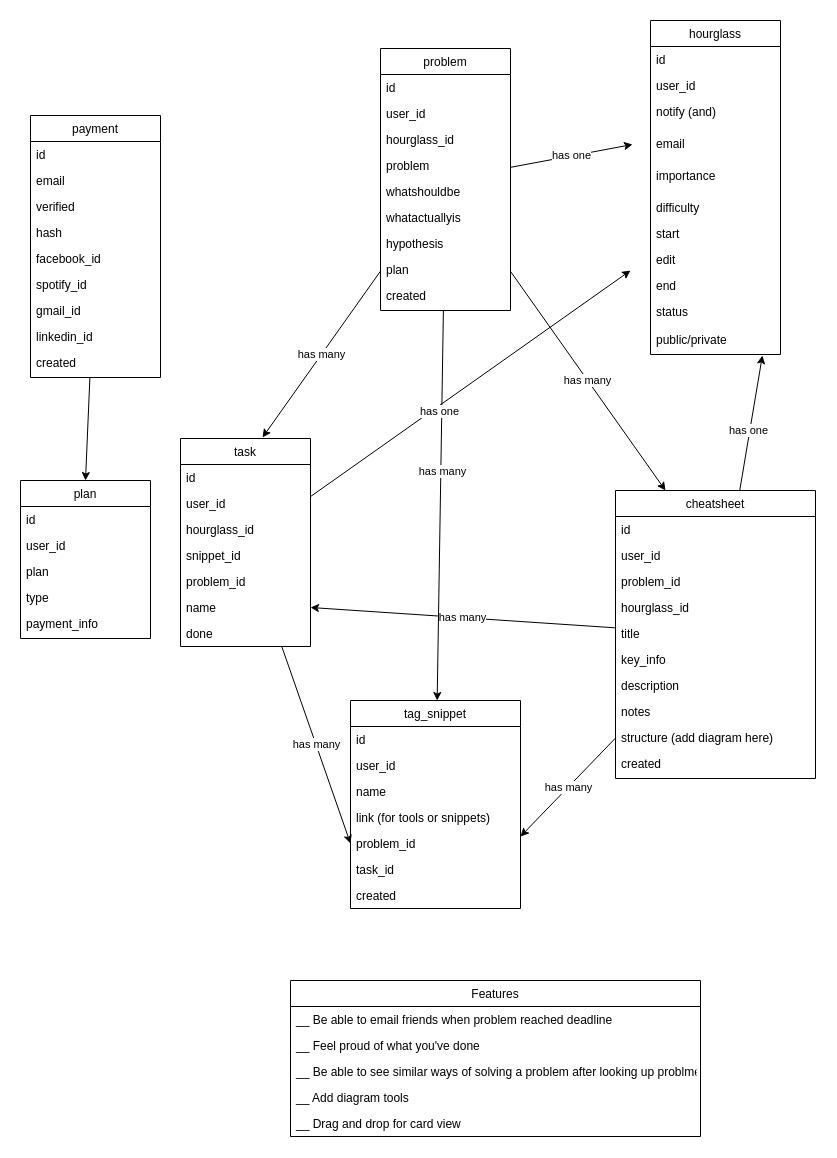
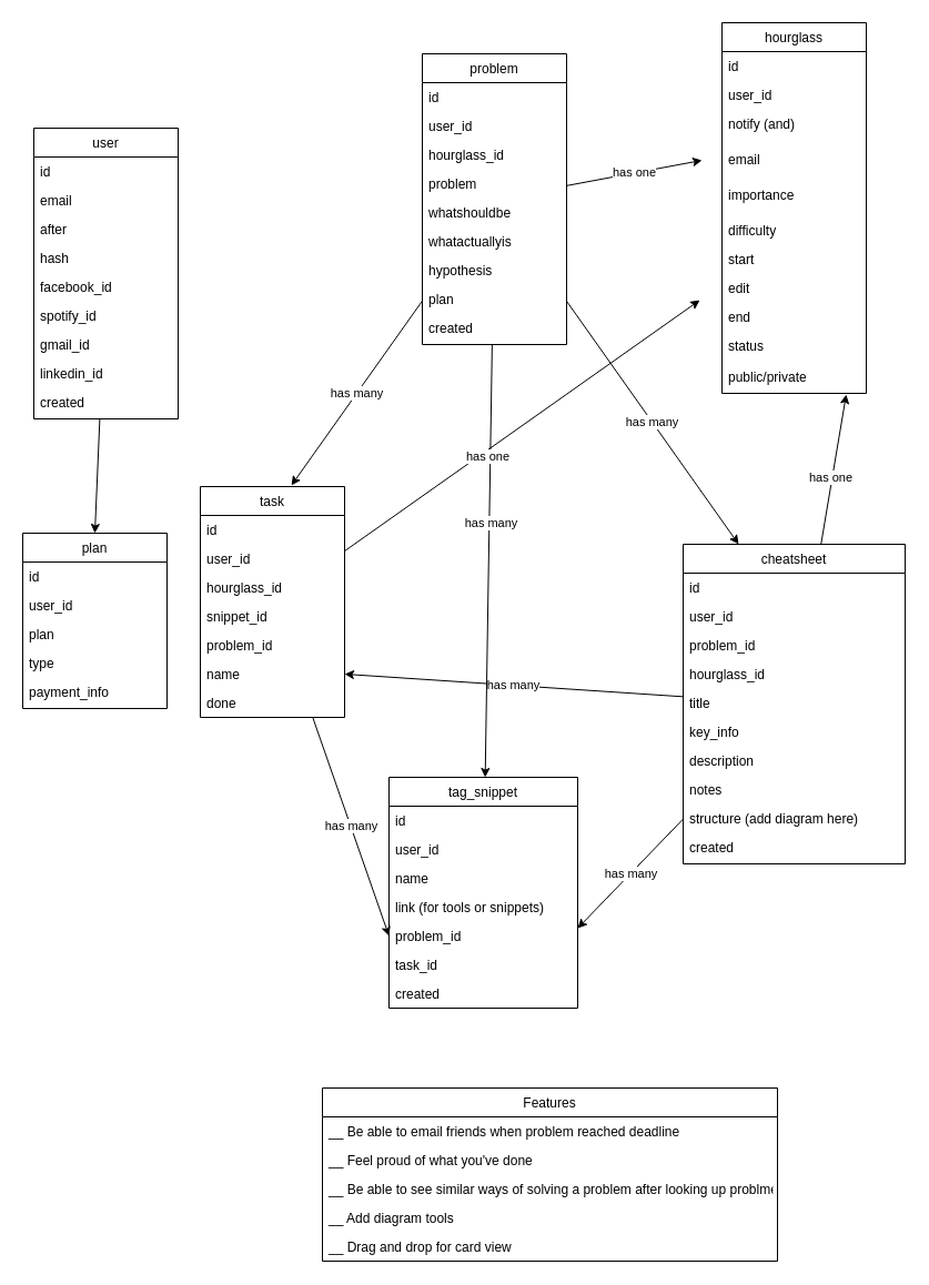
- <mxCell id="3" value="payment" style="swimlane;fontStyle=0;childLayout=stackLayout;horizontal=1;startSize=26;horizontalStack=0;resizeParent=1;resizeParentMax=0;resizeLast=0;collapsible=1;marginBottom=0;" parent="1" vertex="1"><mxGeometry x="30" y="115" width="130" height="262" as="geometry" /></mxCell>
+ <mxCell id="3" value="user" style="swimlane;fontStyle=0;childLayout=stackLayout;horizontal=1;startSize=26;horizontalStack=0;resizeParent=1;resizeParentMax=0;resizeLast=0;collapsible=1;marginBottom=0;" parent="1" vertex="1"><mxGeometry x="30" y="115" width="130" height="262" as="geometry" /></mxCell>
- <mxCell id="6" value="verified" style="text;strokeColor=none;fillColor=none;align=left;verticalAlign=top;spacingLeft=4;spacingRight=4;overflow=hidden;rotatable=0;points=[[0,0.5],[1,0.5]];portConstraint=eastwest;" parent="3" vertex="1"><mxGeometry y="78" width="130" height="26" as="geometry" /></mxCell>
+ <mxCell id="6" value="after" style="text;strokeColor=none;fillColor=none;align=left;verticalAlign=top;spacingLeft=4;spacingRight=4;overflow=hidden;rotatable=0;points=[[0,0.5],[1,0.5]];portConstraint=eastwest;" parent="3" vertex="1"><mxGeometry y="78" width="130" height="26" as="geometry" /></mxCell>
